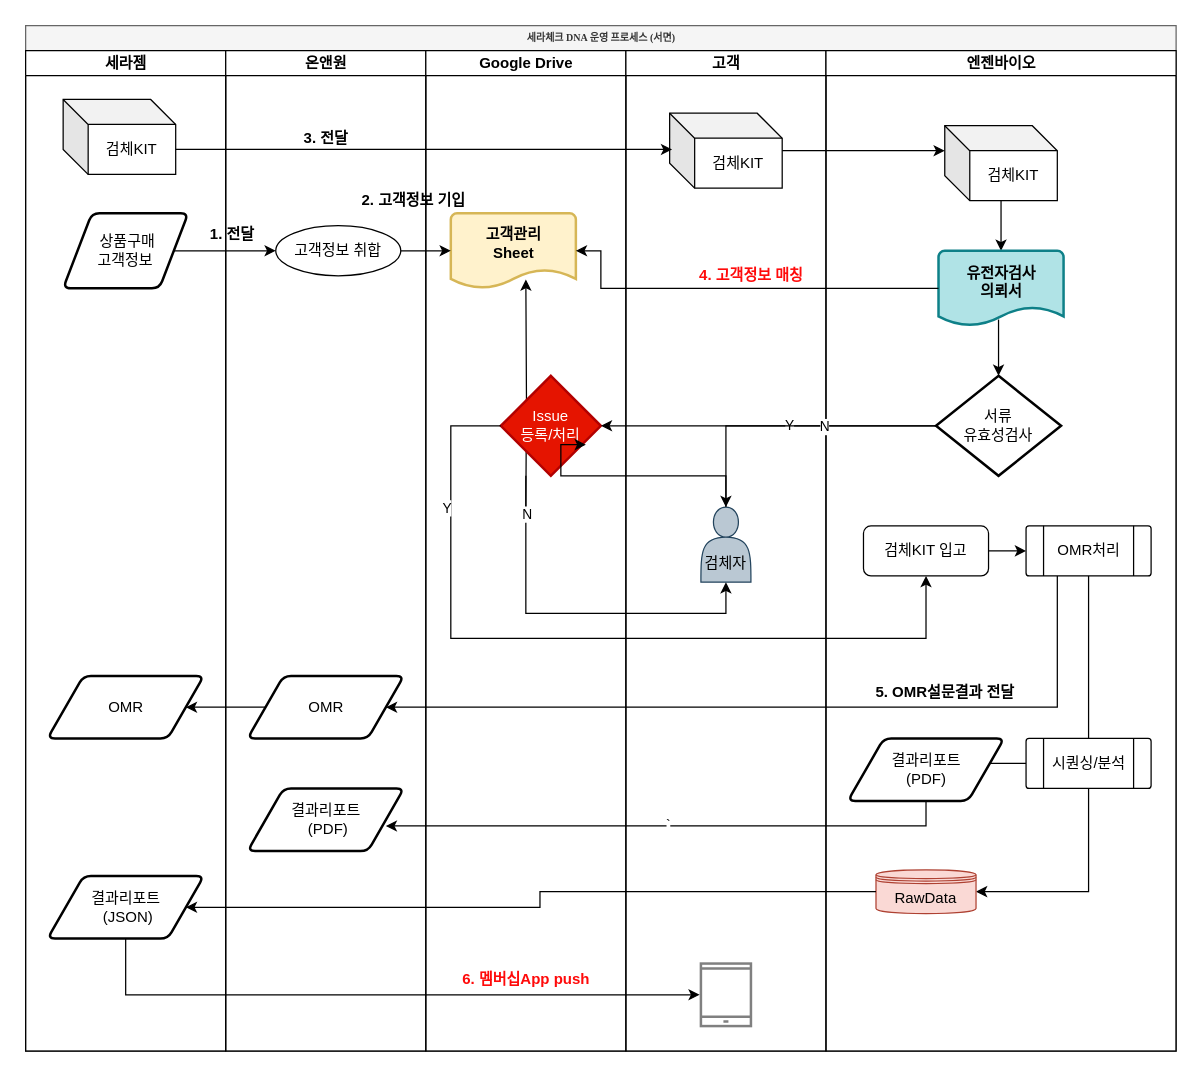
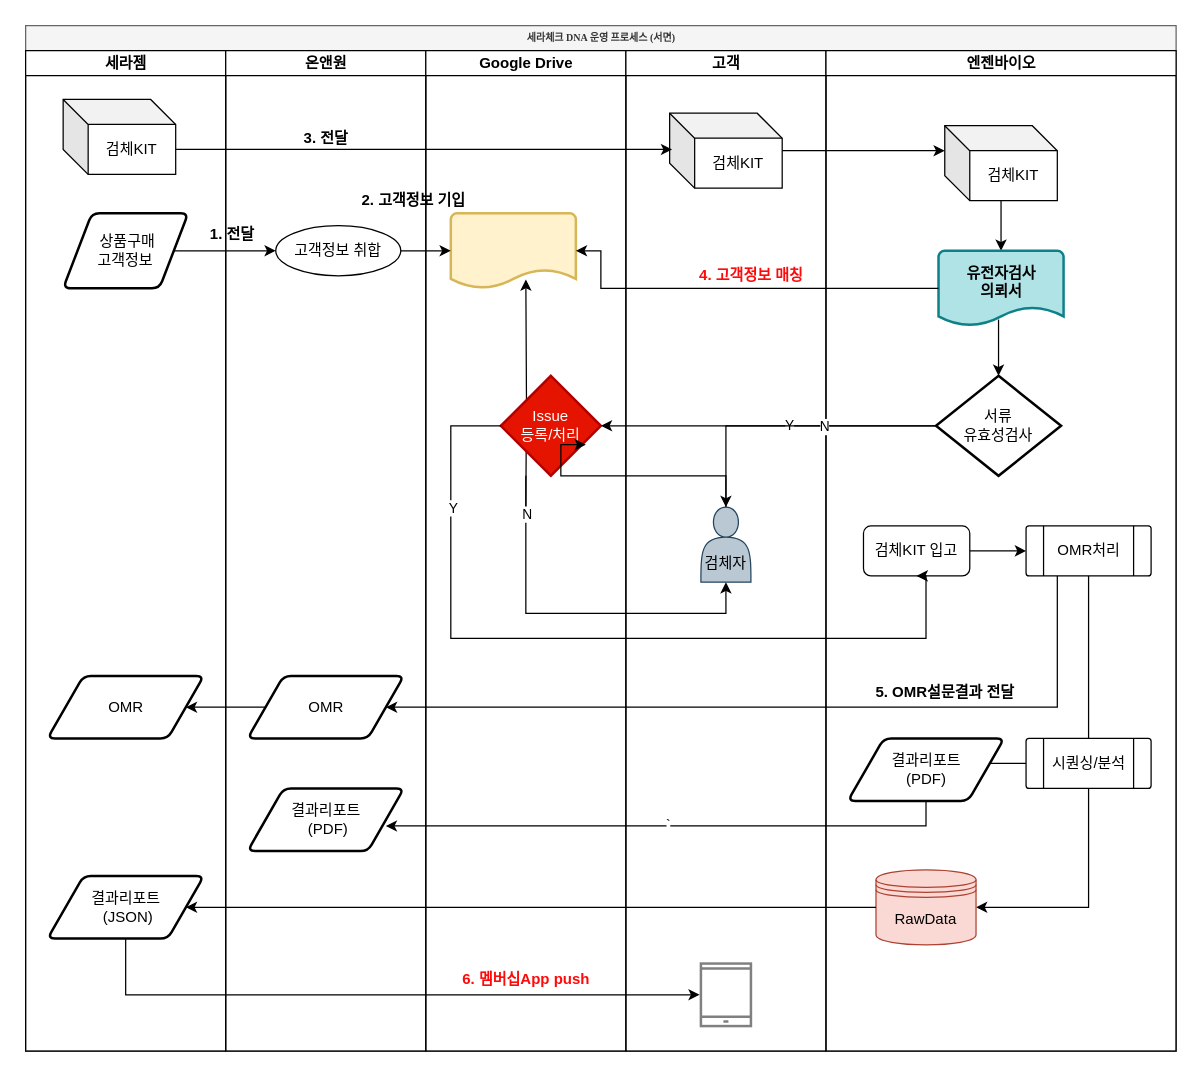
- <mxCell id="33" value="고객관리&lt;br&gt;Sheet" style="text;html=1;align=center;verticalAlign=middle;resizable=0;points=[];autosize=1;strokeColor=none;fontStyle=1" vertex="1" parent="29"><mxGeometry x="40" y="139" width="60" height="30" as="geometry" /></mxCell>
- <mxCell id="52" value="검체KIT 입고" style="rounded=1;whiteSpace=wrap;html=1;" vertex="1" parent="45"><mxGeometry x="30" y="380" width="100" height="40" as="geometry" /></mxCell>
+ <mxCell id="52" value="검체KIT 입고" style="rounded=1;whiteSpace=wrap;html=1;" vertex="1" parent="45"><mxGeometry x="30" y="380" width="85" height="40" as="geometry" /></mxCell>
- <mxCell id="64" value="RawData" style="shape=datastore;whiteSpace=wrap;html=1;fillColor=#fad9d5;strokeColor=#ae4132;" vertex="1" parent="45"><mxGeometry x="40" y="655" width="80" height="35" as="geometry" /></mxCell>
+ <mxCell id="64" value="RawData" style="shape=datastore;whiteSpace=wrap;html=1;fillColor=#fad9d5;strokeColor=#ae4132;" vertex="1" parent="45"><mxGeometry x="40" y="655" width="80" height="60" as="geometry" /></mxCell>
